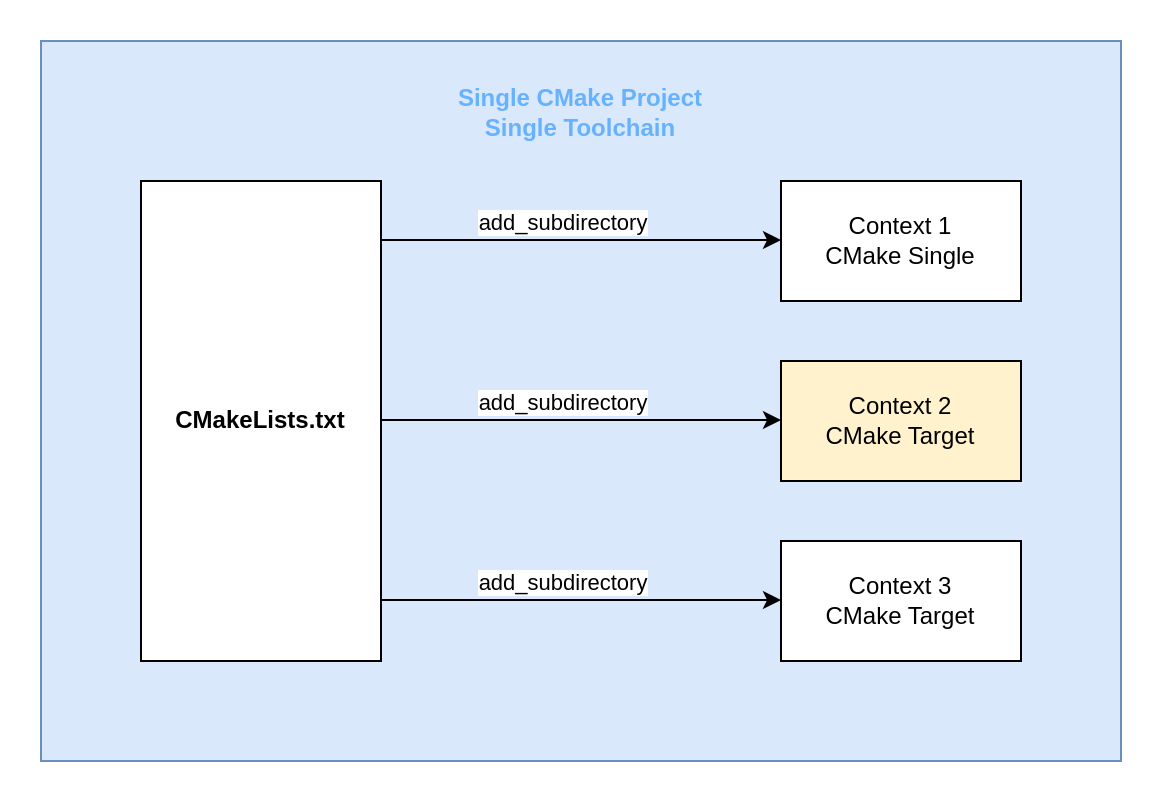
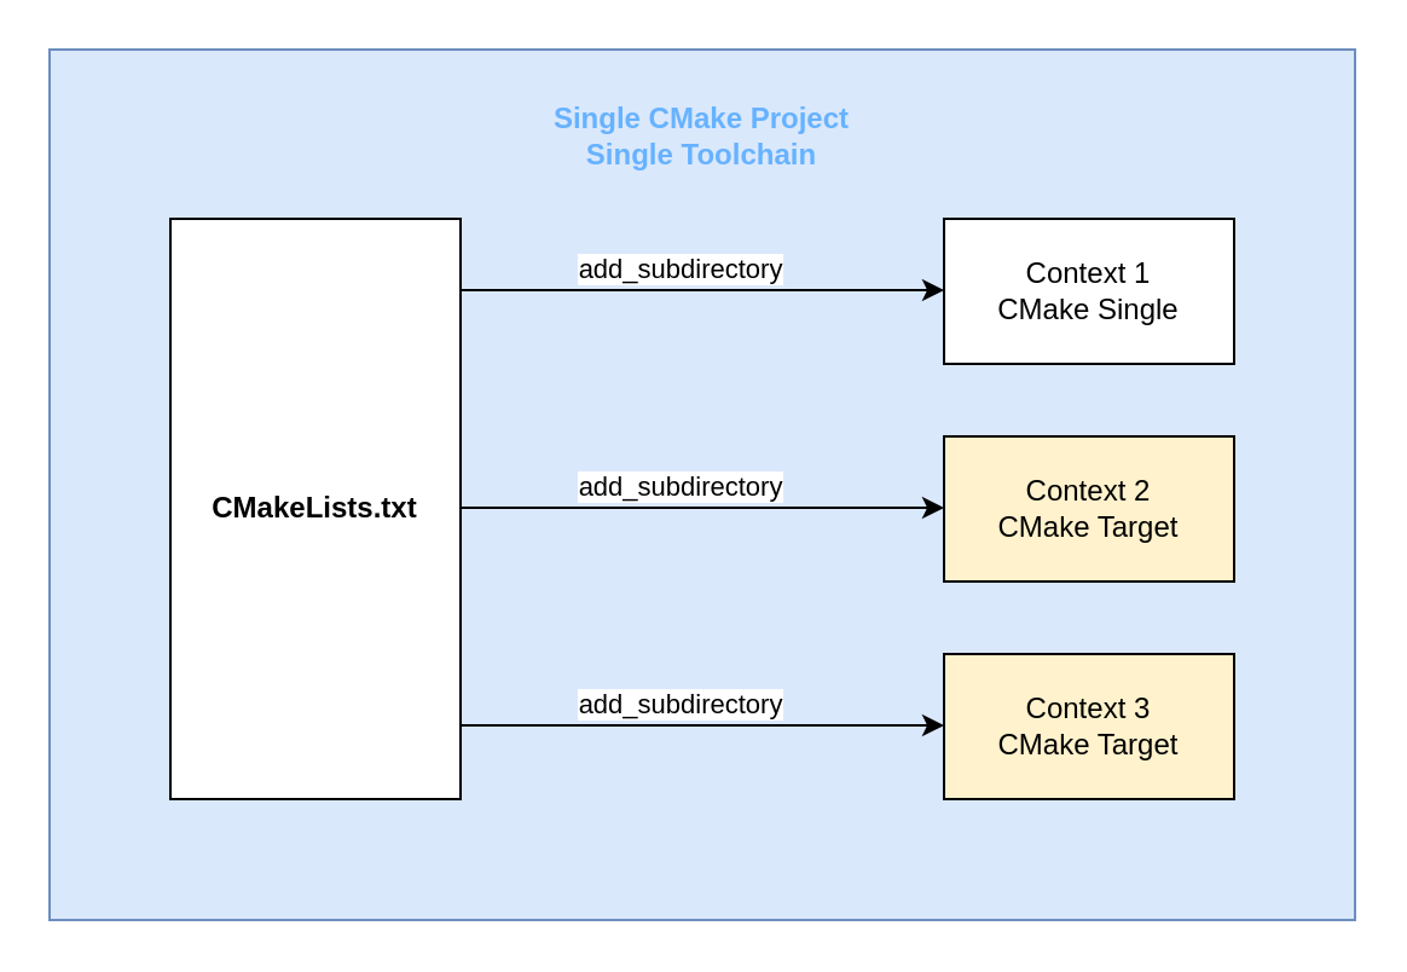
- <mxCell id="6" value="Context 3&lt;br style=&quot;border-color: var(--border-color);&quot;&gt;CMake Target" style="rounded=0;whiteSpace=wrap;html=1;" parent="1" vertex="1"><mxGeometry x="390" y="270" width="120" height="60" as="geometry" /></mxCell>
+ <mxCell id="6" value="Context 3&lt;br style=&quot;border-color: var(--border-color);&quot;&gt;CMake Target" style="rounded=0;whiteSpace=wrap;html=1;fillColor=#fff2cc;" parent="1" vertex="1"><mxGeometry x="390" y="270" width="120" height="60" as="geometry" /></mxCell>
